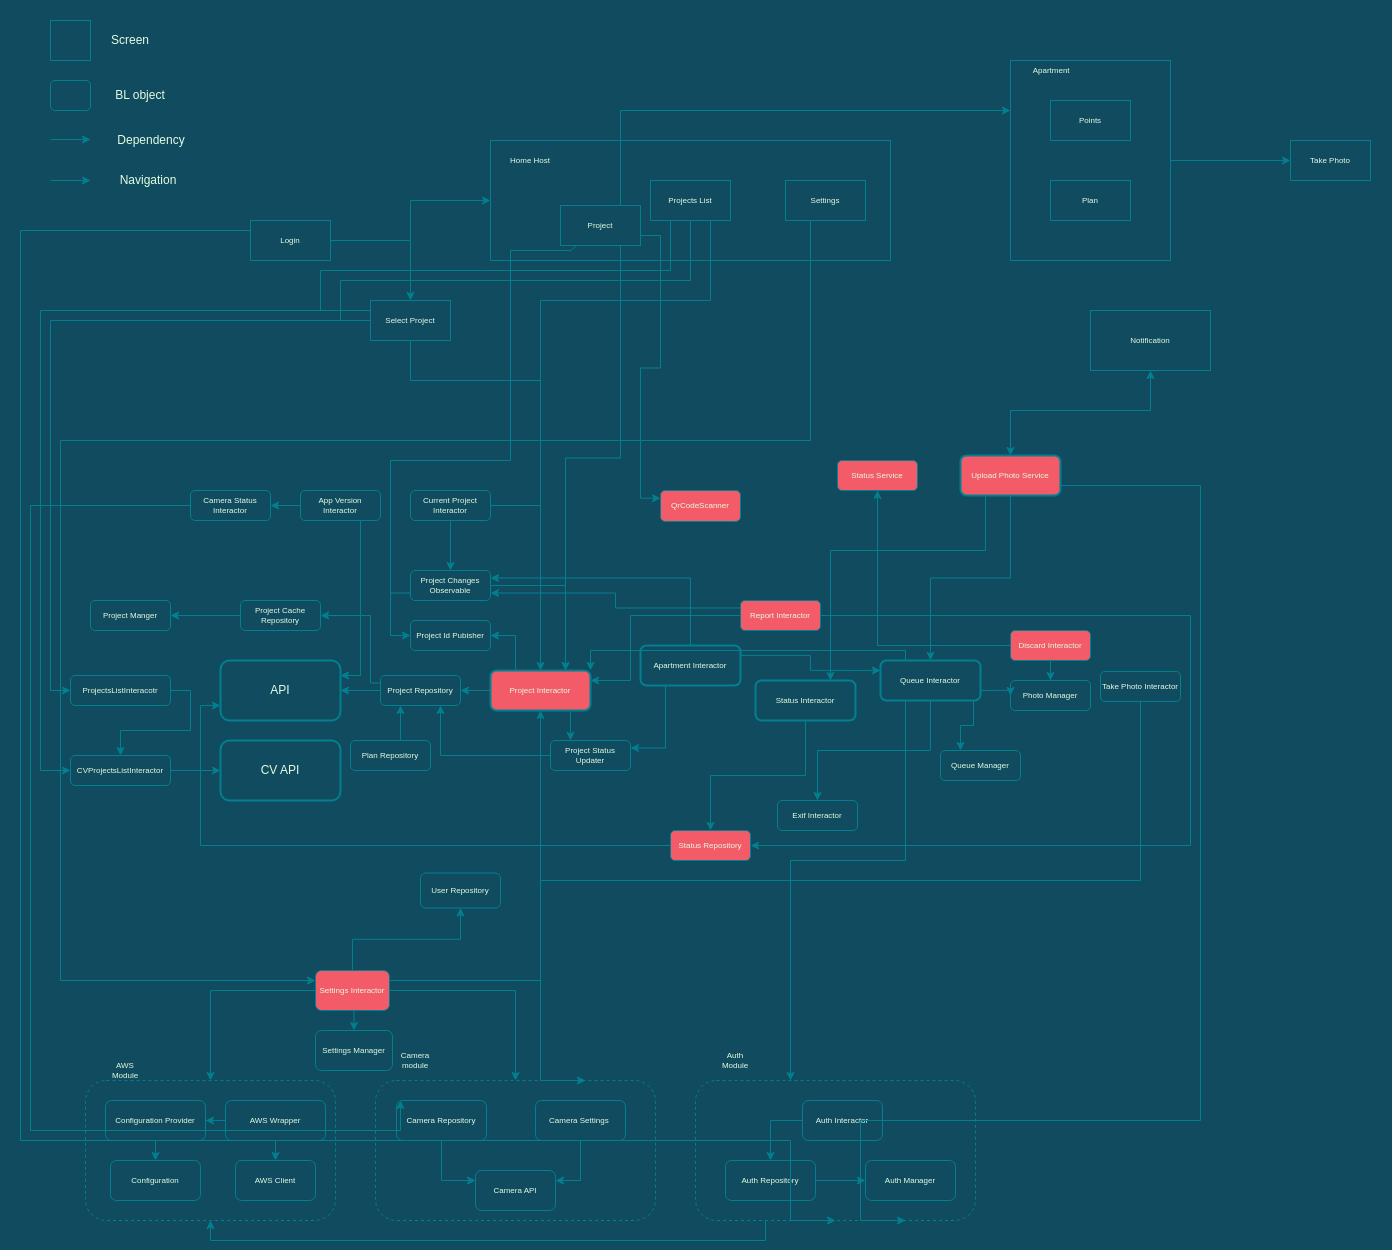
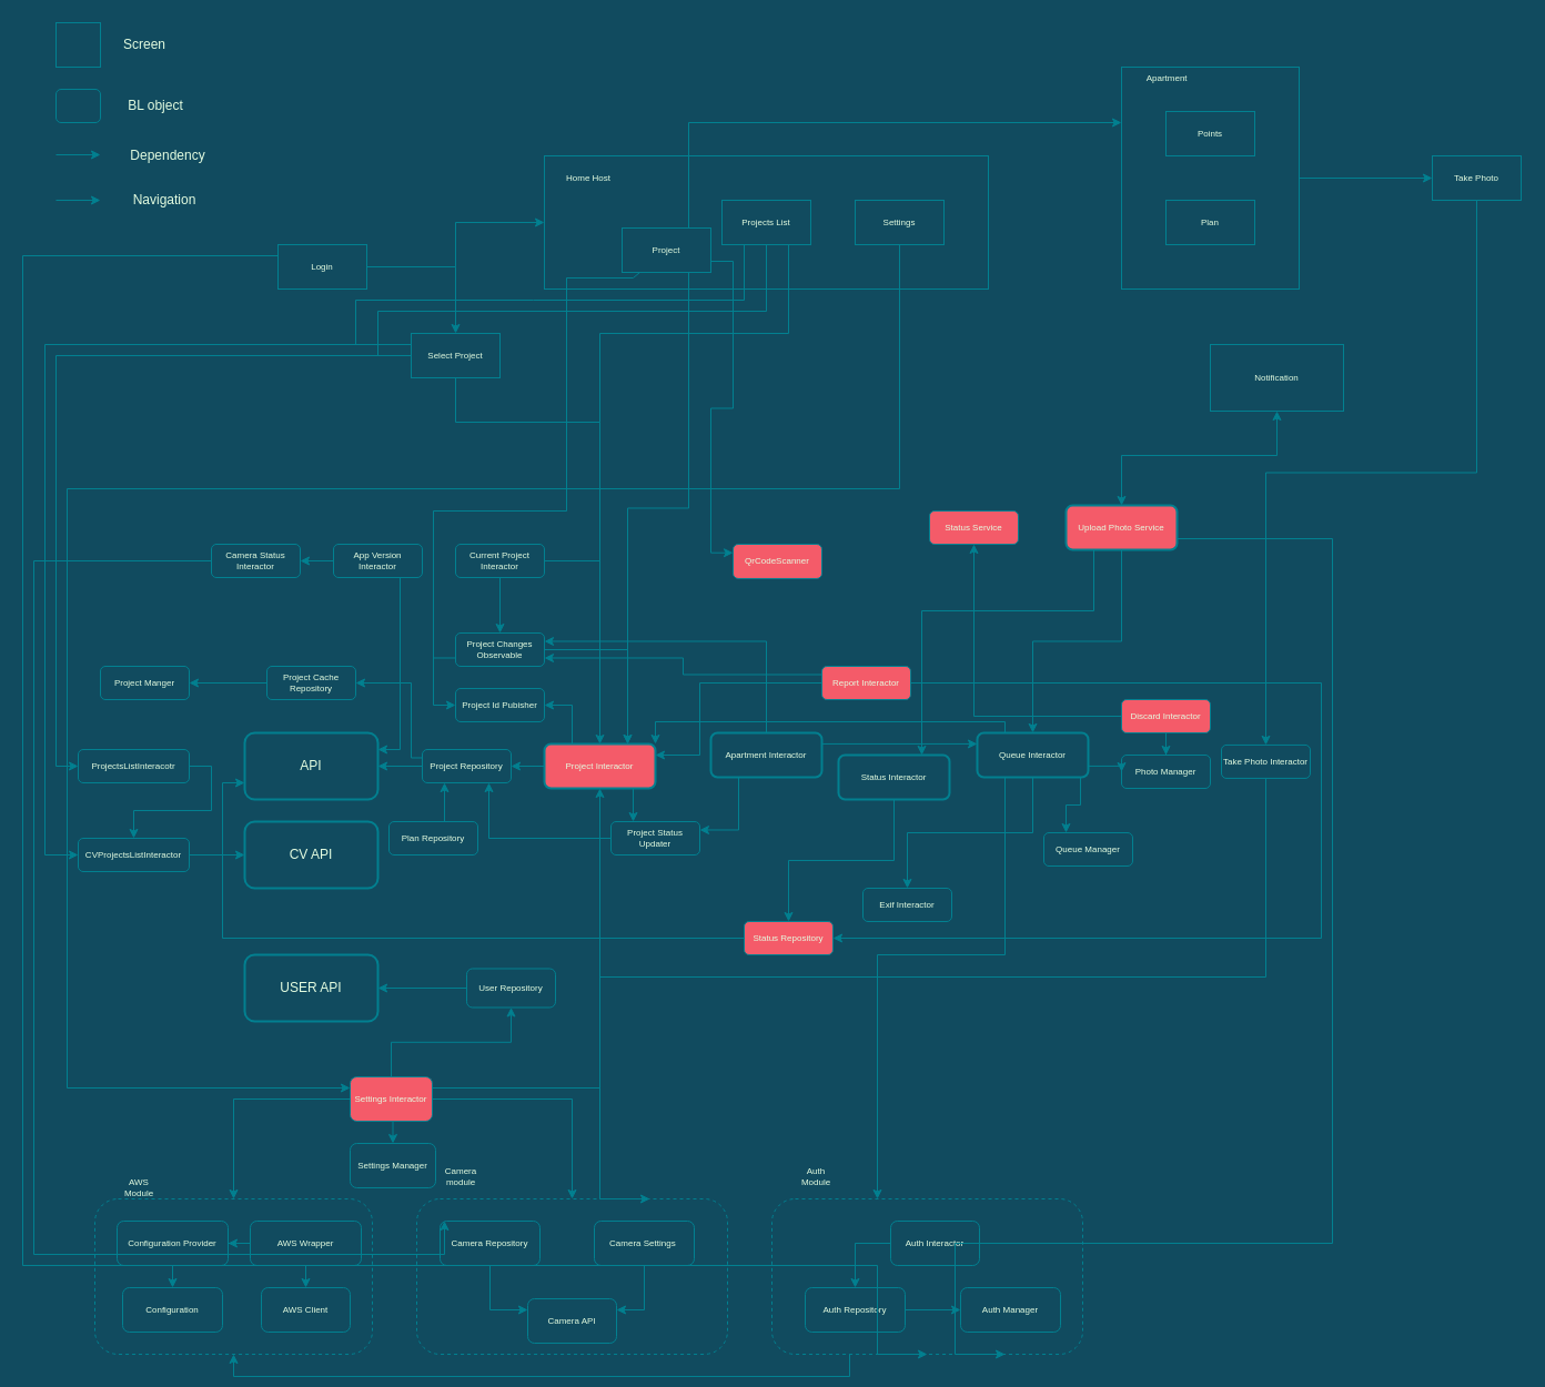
- <mxCell id="109" value="Settings" style="rounded=0;whiteSpace=wrap;html=1;strokeWidth=1;fillColor=none;fontSize=8;strokeColor=#028090;fontColor=#E4FDE1;" parent="1" vertex="1"><mxGeometry x="785" y="180" width="80" height="40" as="geometry" /></mxCell>
+ <mxCell id="109" value="Settings" style="rounded=0;whiteSpace=wrap;html=1;strokeWidth=1;fillColor=none;fontSize=8;strokeColor=#028090;fontColor=#E4FDE1;" parent="1" vertex="1"><mxGeometry x="770" y="180" width="80" height="40" as="geometry" /></mxCell>
+ <mxCell id="121" style="edgeStyle=orthogonalEdgeStyle;rounded=0;orthogonalLoop=1;jettySize=auto;html=1;exitX=0.5;exitY=1;exitDx=0;exitDy=0;fontSize=8;labelBackgroundColor=#114B5F;strokeColor=#028090;fontColor=#E4FDE1;" parent="1" source="122" target="77" edge="1"><mxGeometry relative="1" as="geometry" /></mxCell>
- <mxCell id="59" value="Apartment Interactor" style="rounded=1;whiteSpace=wrap;html=1;fillColor=none;fontSize=8;strokeWidth=2;strokeColor=#028090;fontColor=#E4FDE1;" parent="1" vertex="1"><mxGeometry x="640" y="644.94" width="100" height="40" as="geometry" /></mxCell>
+ <mxCell id="59" value="Apartment Interactor" style="rounded=1;whiteSpace=wrap;html=1;fillColor=none;fontSize=8;strokeWidth=2;strokeColor=#028090;fontColor=#E4FDE1;" parent="1" vertex="1"><mxGeometry x="640" y="659.94" width="100" height="40" as="geometry" /></mxCell>
+ <mxCell id="136" value="USER API" style="rounded=1;whiteSpace=wrap;html=1;fillColor=none;fontSize=12;strokeWidth=2;strokeColor=#028090;fontColor=#E4FDE1;" vertex="1" parent="1"><mxGeometry x="220" y="860" width="120" height="60" as="geometry" /></mxCell>
+ <mxCell id="137" style="edgeStyle=orthogonalEdgeStyle;rounded=0;orthogonalLoop=1;jettySize=auto;html=1;entryX=1;entryY=0.5;entryDx=0;entryDy=0;strokeColor=#028090;" edge="1" parent="1" source="138" target="136"><mxGeometry relative="1" as="geometry" /></mxCell>
